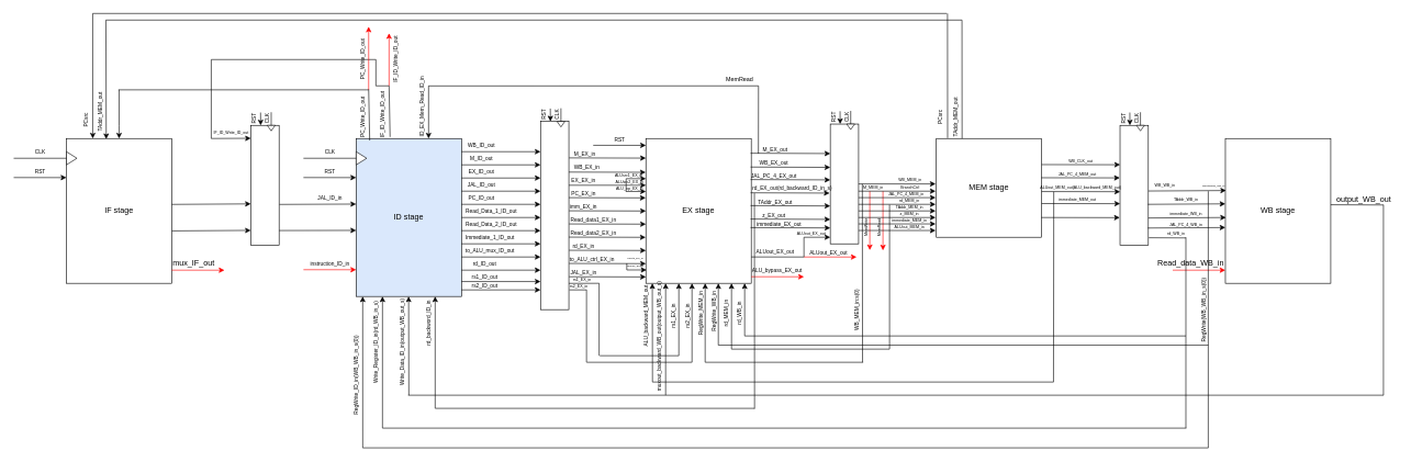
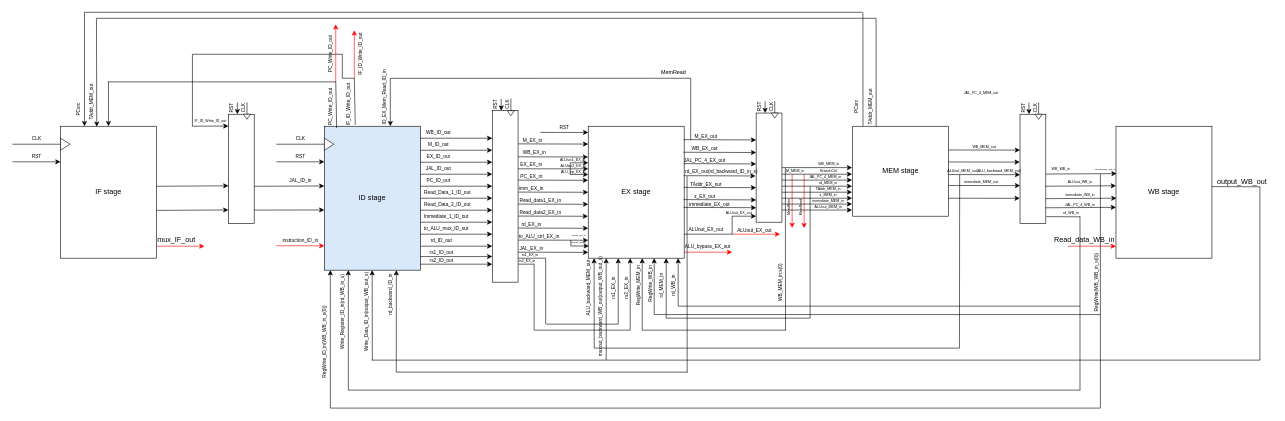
- <mxCell id="196" value="&lt;span style=&quot;font-size: 6px&quot;&gt;WB_CLK_out&lt;/span&gt;" style="text;html=1;align=center;verticalAlign=middle;resizable=0;points=[];autosize=1;" vertex="1" parent="1"><mxGeometry x="1615" y="233" width="50" height="20" as="geometry" /></mxCell>
+ <mxCell id="196" value="&lt;span style=&quot;font-size: 6px&quot;&gt;WB_MEM_out&lt;/span&gt;" style="text;html=1;align=center;verticalAlign=middle;resizable=0;points=[];autosize=1;" vertex="1" parent="1"><mxGeometry x="1615" y="233" width="50" height="20" as="geometry" /></mxCell>
- <mxCell id="201" value="&lt;span style=&quot;font-size: 6px&quot;&gt;JAL_PC_4_MEM_out&lt;/span&gt;" style="text;html=1;align=center;verticalAlign=middle;resizable=0;points=[];autosize=1;" vertex="1" parent="1"><mxGeometry x="1600" y="253" width="70" height="20" as="geometry" /></mxCell>
+ <mxCell id="201" value="&lt;span style=&quot;font-size: 6px&quot;&gt;JAL_PC_4_MEM_out&lt;/span&gt;" style="text;html=1;align=center;verticalAlign=middle;resizable=0;points=[];autosize=1;" vertex="1" parent="1"><mxGeometry x="1600" y="143" width="70" height="20" as="geometry" /></mxCell>
- <mxCell id="233" value="&lt;font style=&quot;font-size: 6px&quot;&gt;TAddr_WB_in&lt;/font&gt;" style="text;html=1;align=center;verticalAlign=middle;resizable=0;points=[];autosize=1;" vertex="1" parent="1"><mxGeometry x="1770" y="290.6" width="60" height="20" as="geometry" /></mxCell>
+ <mxCell id="233" value="&lt;font style=&quot;font-size: 6px&quot;&gt;ALUout_WB_in&lt;/font&gt;" style="text;html=1;align=center;verticalAlign=middle;resizable=0;points=[];autosize=1;" vertex="1" parent="1"><mxGeometry x="1770" y="290.6" width="60" height="20" as="geometry" /></mxCell>
